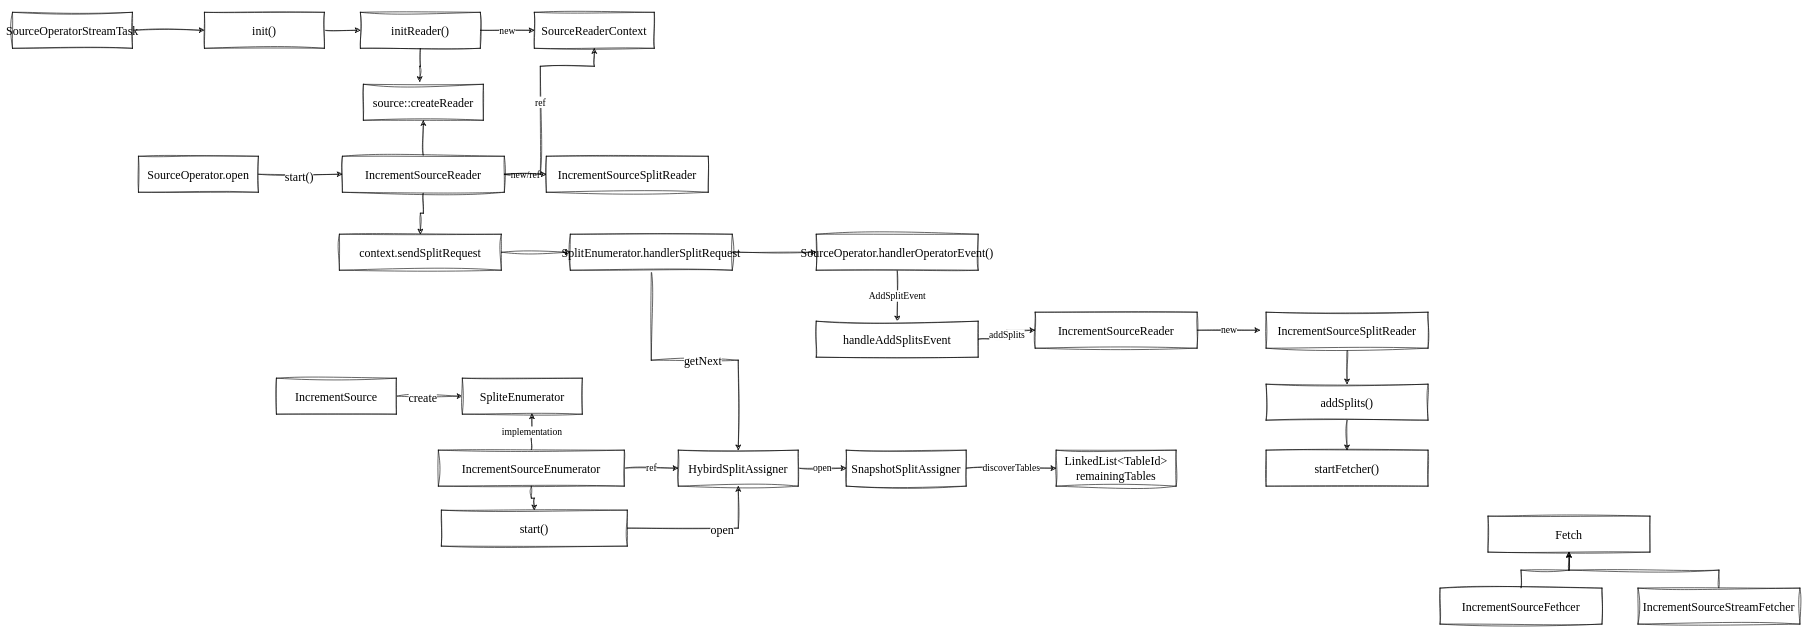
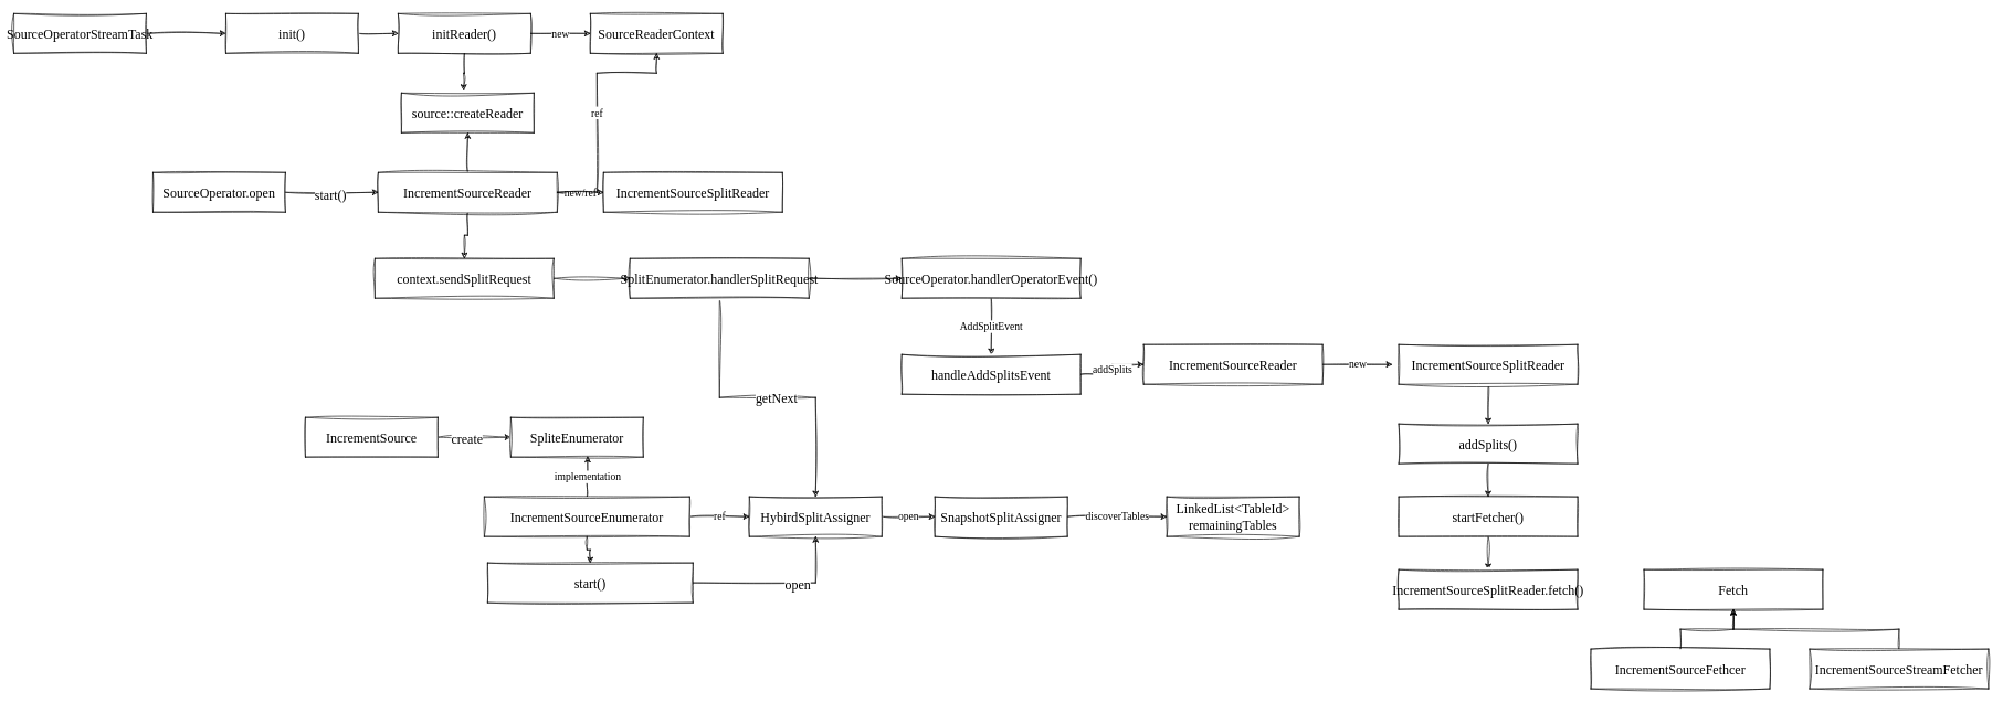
+ <mxCell id="52" style="edgeStyle=orthogonalEdgeStyle;rounded=0;sketch=1;hachureGap=4;jiggle=2;orthogonalLoop=1;jettySize=auto;html=1;entryX=0.5;entryY=0;entryDx=0;entryDy=0;fontFamily=Architects Daughter;fontSource=https%3A%2F%2Ffonts.googleapis.com%2Fcss%3Ffamily%3DArchitects%2BDaughter;fontSize=16;" edge="1" parent="1" source="53" target="54"><mxGeometry relative="1" as="geometry" /></mxCell>
+ <mxCell id="54" value="IncrementSourceSplitReader.fetch()" style="rounded=0;whiteSpace=wrap;html=1;sketch=1;hachureGap=4;jiggle=2;fontFamily=Architects Daughter;fontSource=https%3A%2F%2Ffonts.googleapis.com%2Fcss%3Ffamily%3DArchitects%2BDaughter;fontSize=20;" vertex="1" parent="1"><mxGeometry x="2110" y="860" width="270" height="60" as="geometry" /></mxCell>
